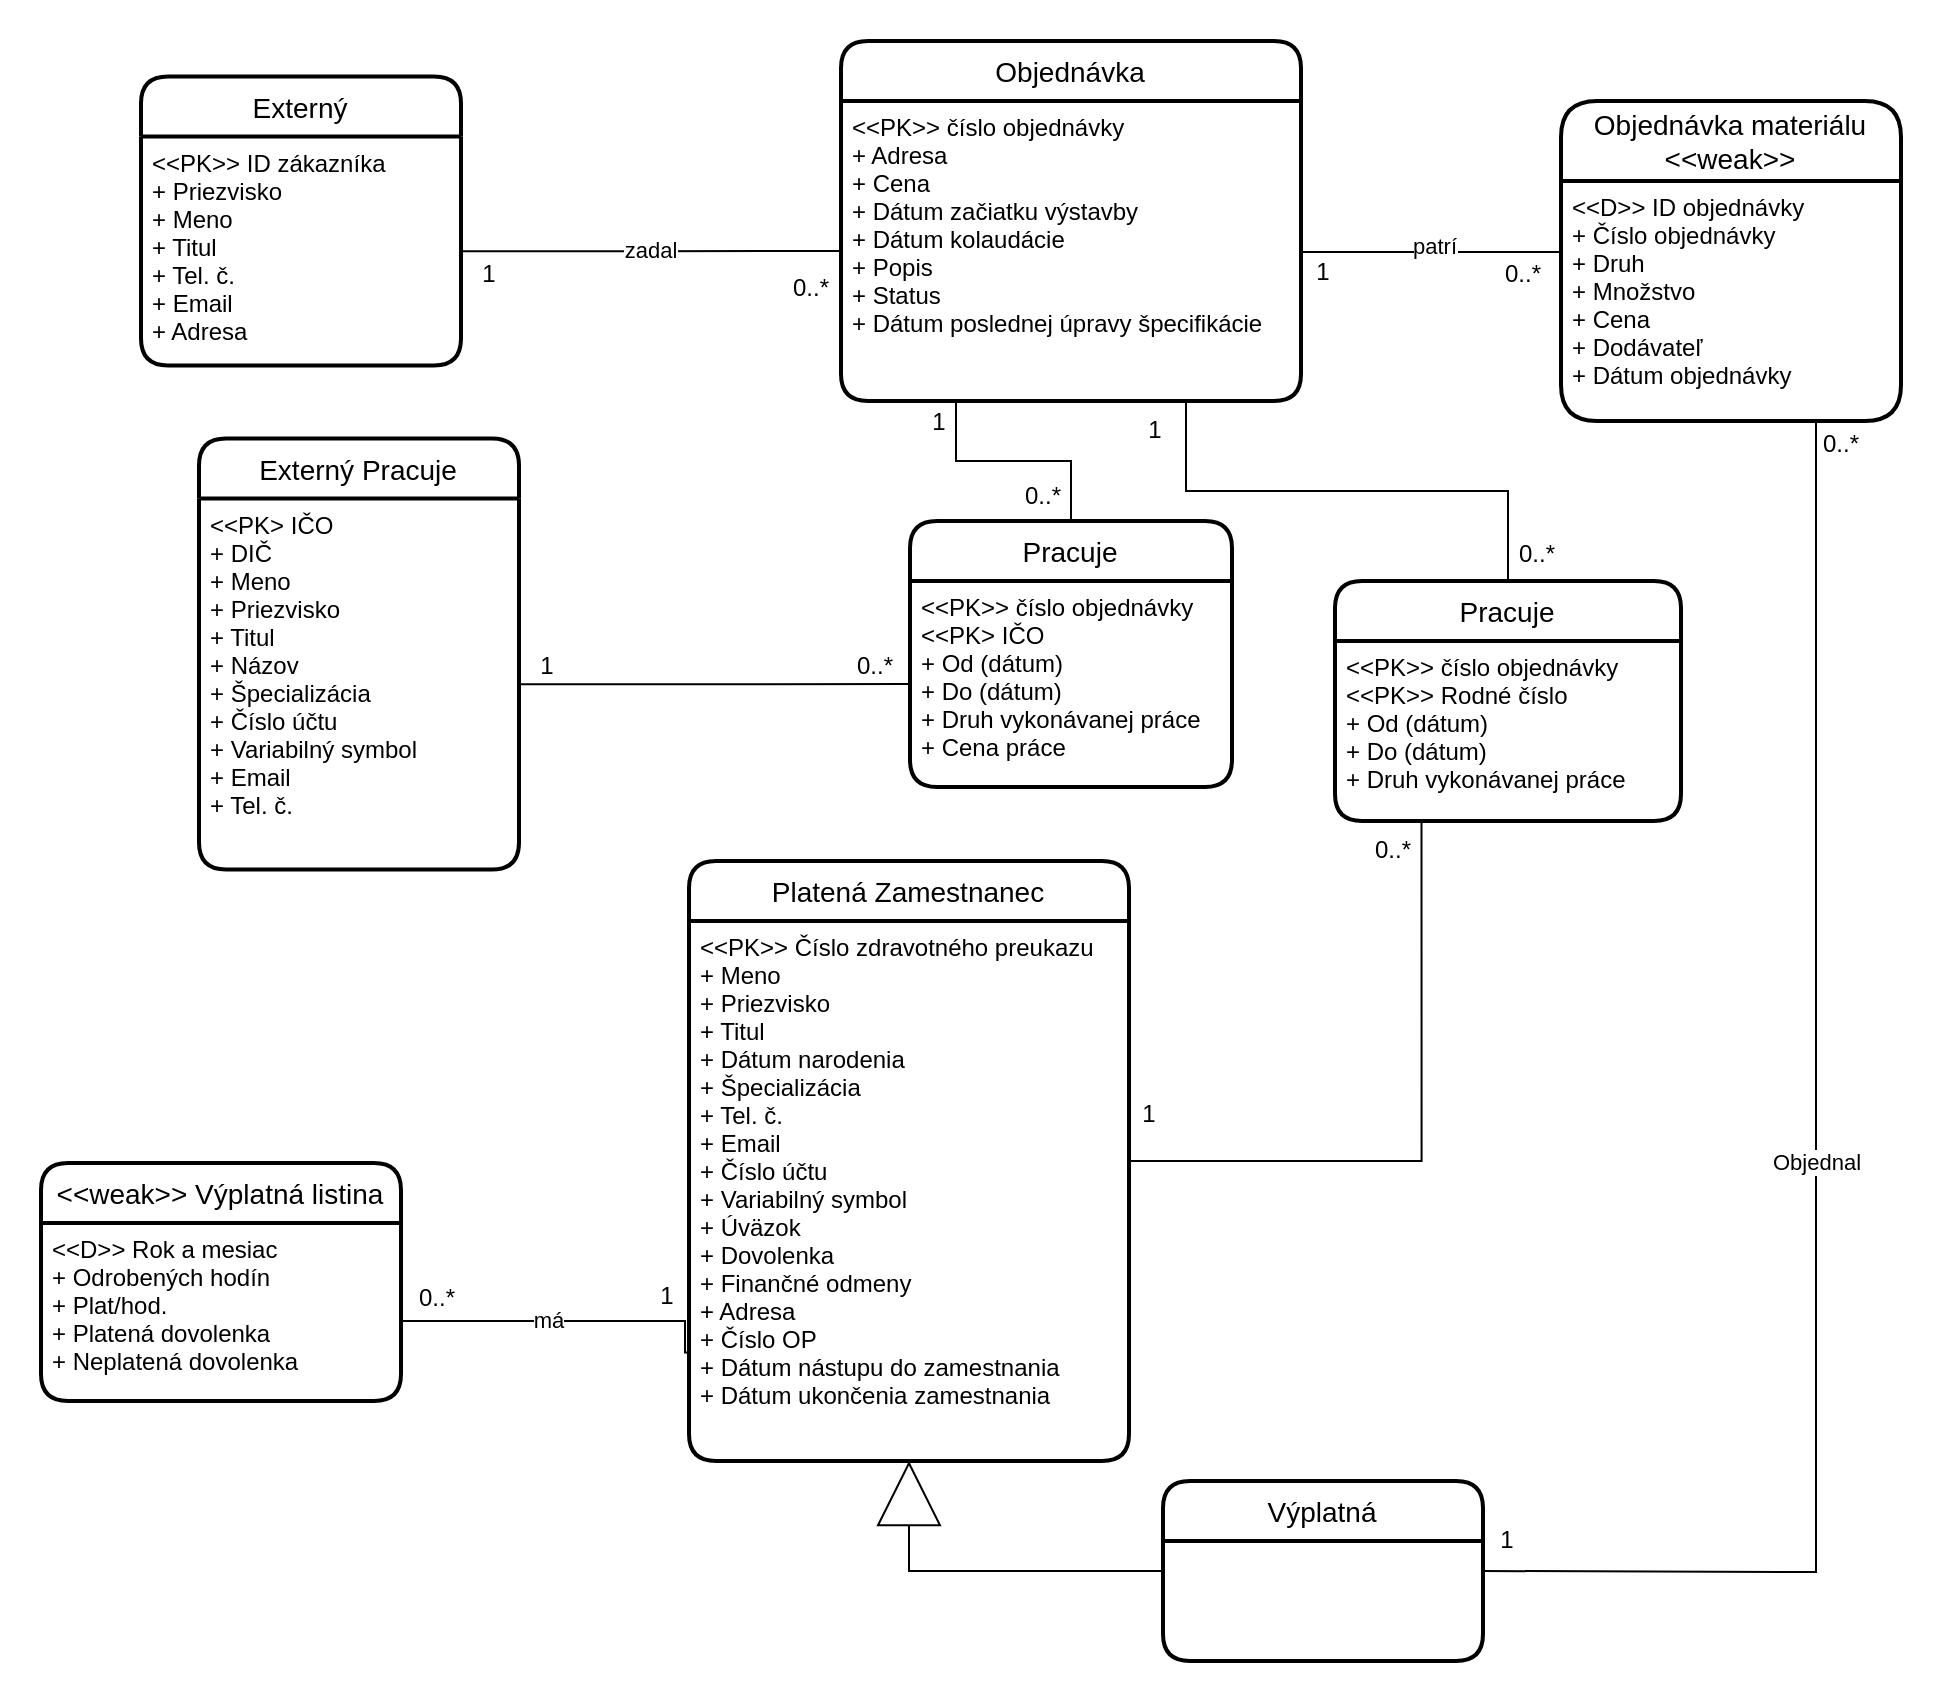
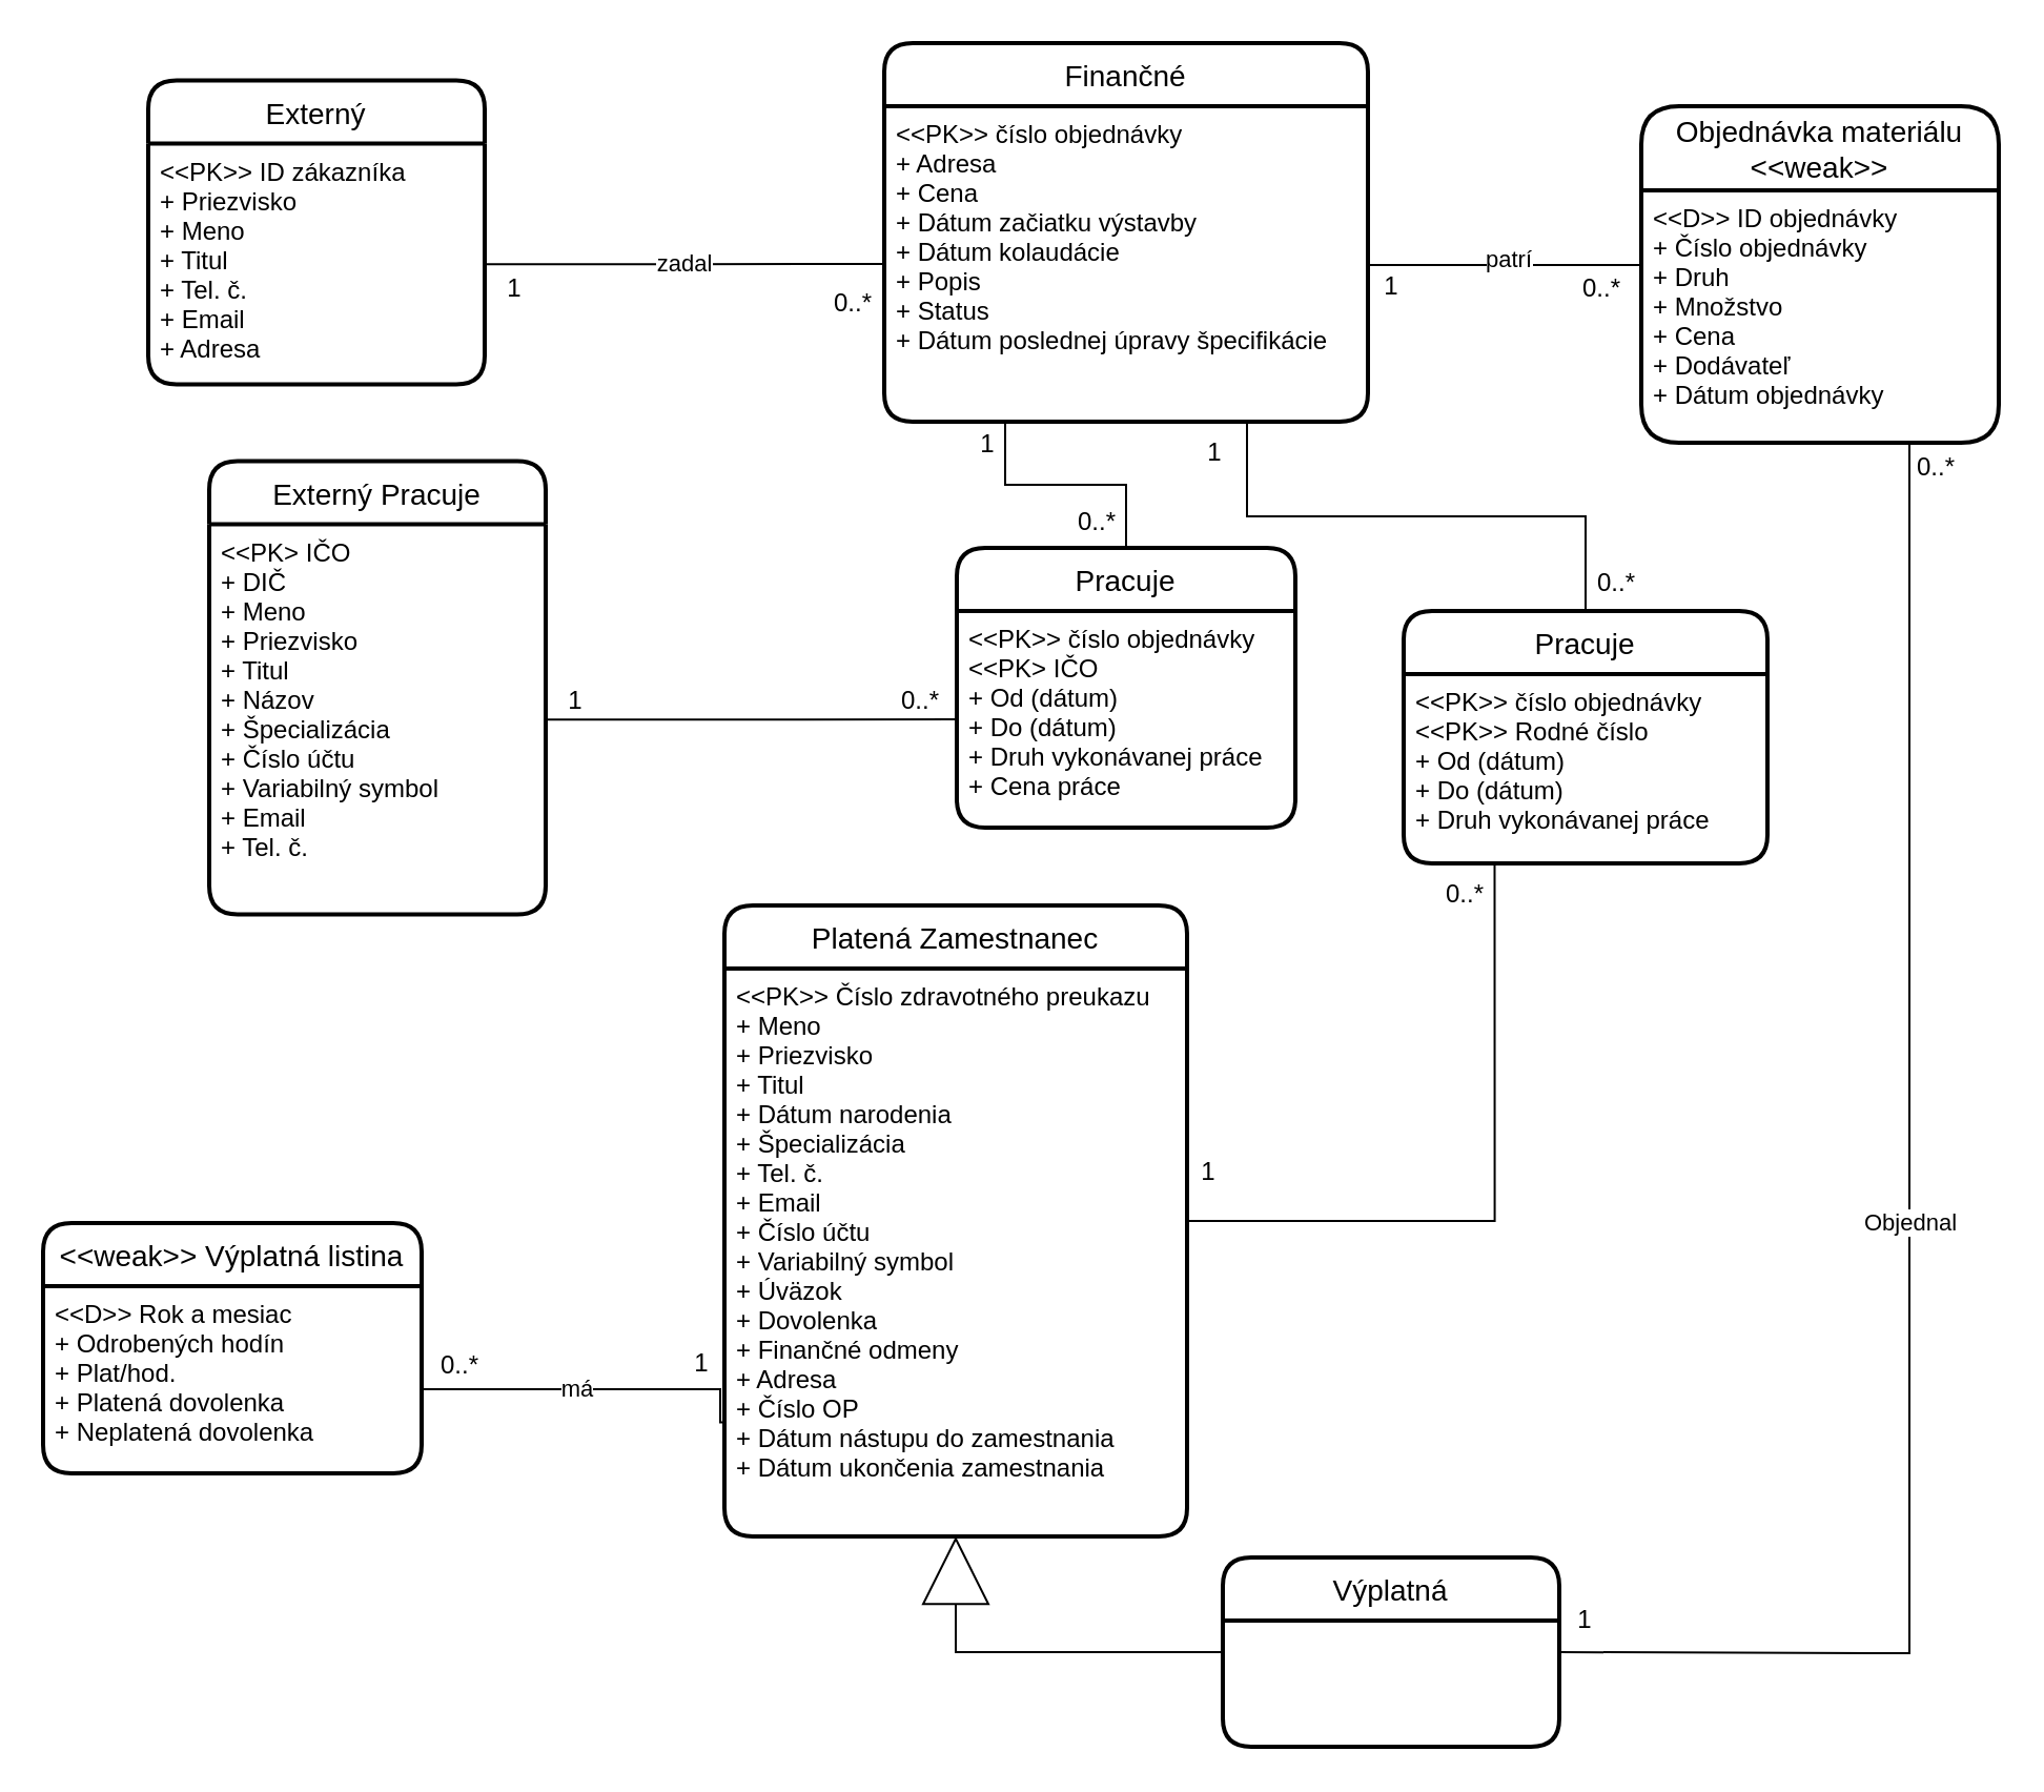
- <mxCell id="4" value="Objednávka" style="swimlane;childLayout=stackLayout;horizontal=1;startSize=30;horizontalStack=0;rounded=1;fontSize=14;fontStyle=0;strokeWidth=2;resizeParent=0;resizeLast=1;shadow=0;dashed=0;align=center;" parent="1" vertex="1"><mxGeometry x="420" width="230" height="180" as="geometry" y="20" /></mxCell>
+ <mxCell id="4" value="Finančné" style="swimlane;childLayout=stackLayout;horizontal=1;startSize=30;horizontalStack=0;rounded=1;fontSize=14;fontStyle=0;strokeWidth=2;resizeParent=0;resizeLast=1;shadow=0;dashed=0;align=center;" parent="1" vertex="1"><mxGeometry x="420" width="230" height="180" as="geometry" y="20" /></mxCell>
